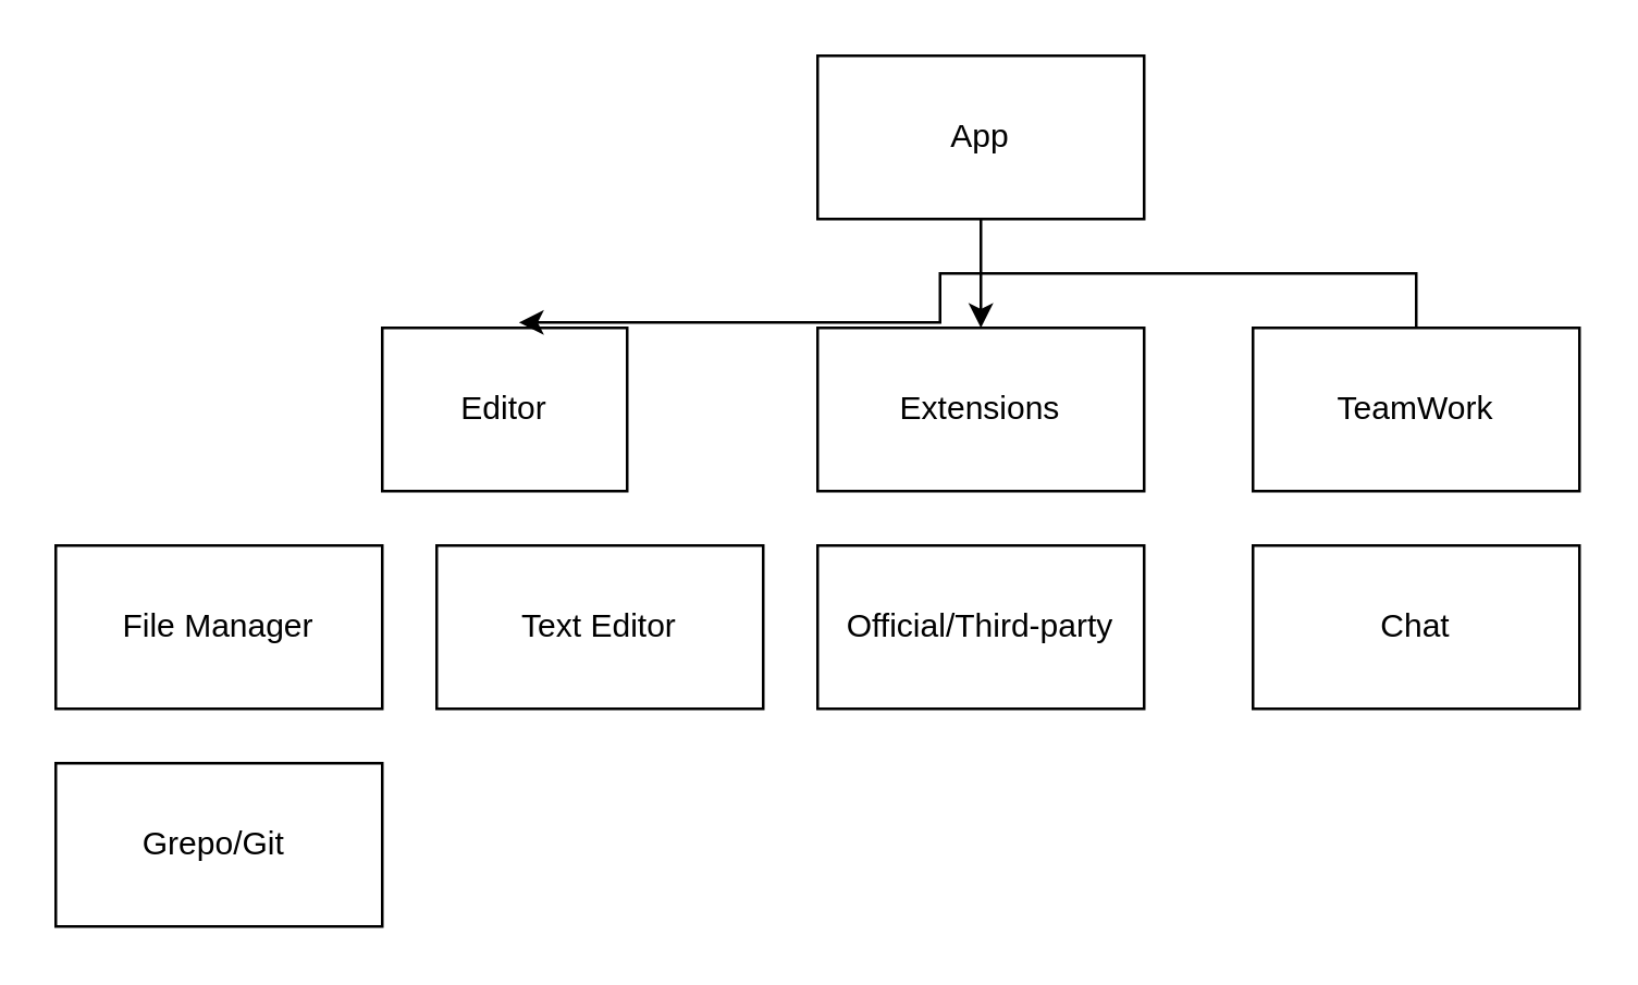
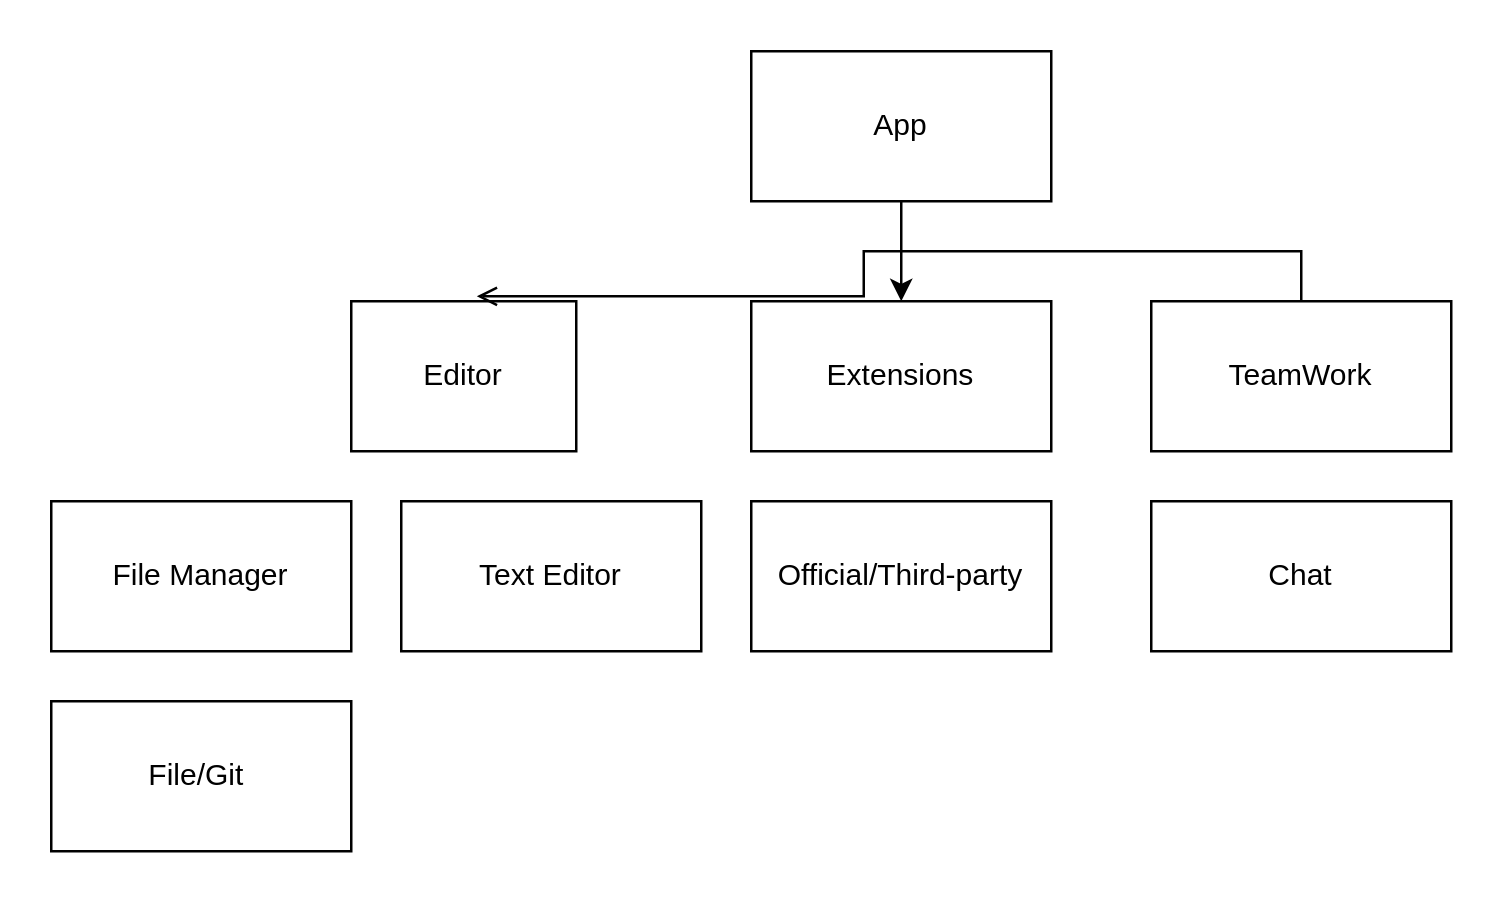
- <mxCell id="5" style="edgeStyle=orthogonalEdgeStyle;rounded=0;orthogonalLoop=1;jettySize=auto;html=1;entryX=0.558;entryY=-0.033;entryDx=0;entryDy=0;entryPerimeter=0;exitX=0.5;exitY=0;exitDx=0;exitDy=0;" edge="1" parent="1" source="7" target="4"><mxGeometry relative="1" as="geometry"><mxPoint x="200" y="100" as="targetPoint" /><mxPoint x="520" y="100" as="sourcePoint" /></mxGeometry></mxCell>
+ <mxCell id="5" style="edgeStyle=orthogonalEdgeStyle;rounded=0;orthogonalLoop=1;jettySize=auto;html=1;entryX=0.558;entryY=-0.033;entryDx=0;entryDy=0;entryPerimeter=0;exitX=0.5;exitY=0;exitDx=0;exitDy=0;endArrow=open;" edge="1" parent="1" source="7" target="4"><mxGeometry relative="1" as="geometry"><mxPoint x="200" y="100" as="targetPoint" /><mxPoint x="520" y="100" as="sourcePoint" /></mxGeometry></mxCell>
- <mxCell id="9" value="Grepo/Git&amp;nbsp;" style="rounded=0;whiteSpace=wrap;html=1;" vertex="1" parent="1"><mxGeometry x="20" y="280" width="120" height="60" as="geometry" /></mxCell>
+ <mxCell id="9" value="File/Git&amp;nbsp;" style="rounded=0;whiteSpace=wrap;html=1;" vertex="1" parent="1"><mxGeometry x="20" y="280" width="120" height="60" as="geometry" /></mxCell>
